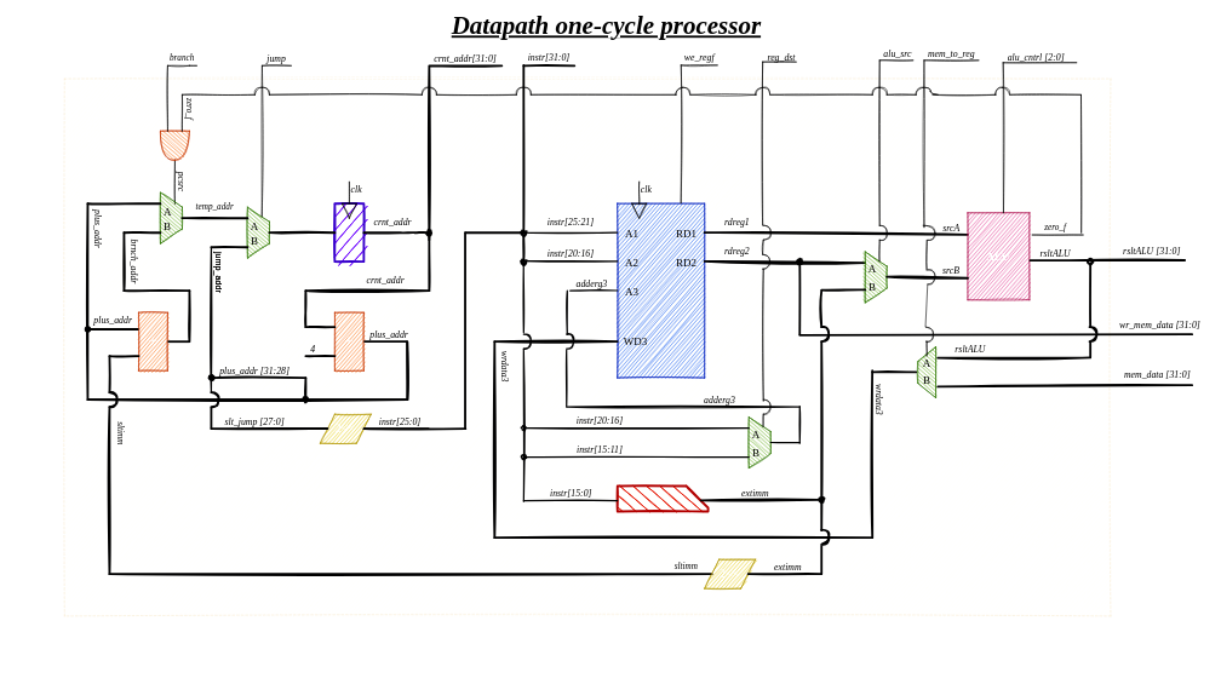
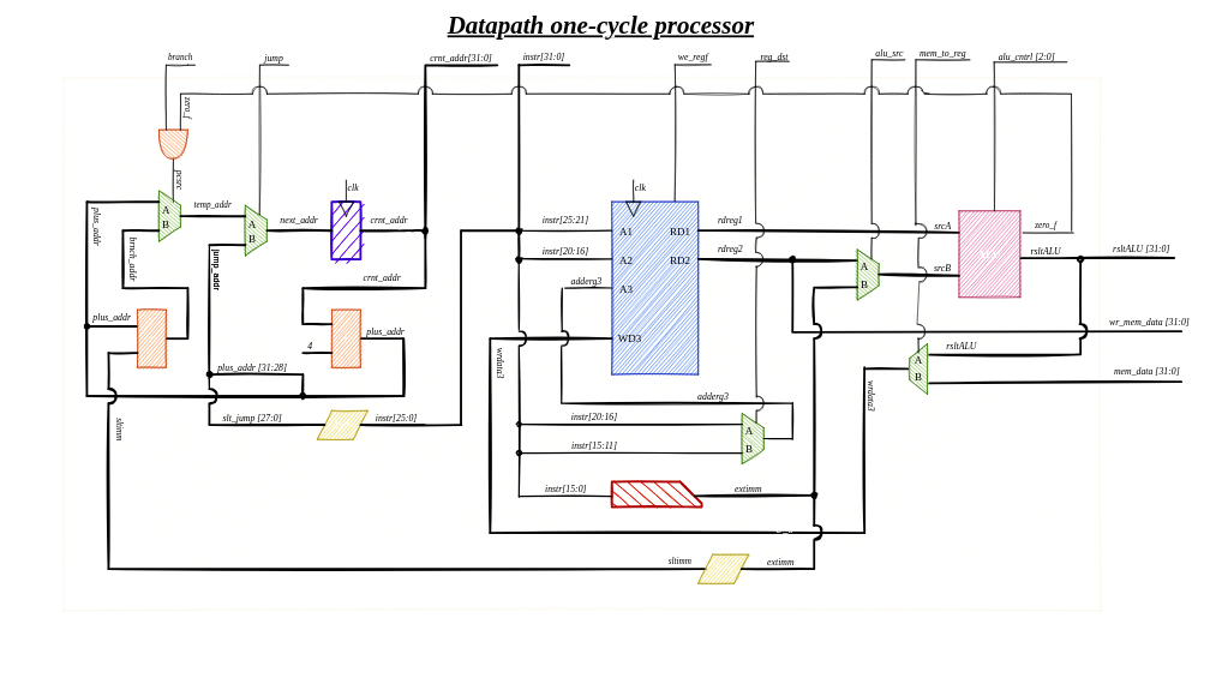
+ <mxCell id="76" value="next_addr" style="text;html=1;strokeColor=none;fillColor=none;align=center;verticalAlign=middle;whiteSpace=wrap;rounded=0;fontFamily=Comic Sans MS;fontSize=13;fontStyle=2" parent="1" vertex="1"><mxGeometry x="390" y="294.83" width="50" height="20" as="geometry" /></mxCell>
- <mxCell id="184" value="&lt;font style=&quot;font-size: 15px&quot; face=&quot;Comic Sans MS&quot; color=&quot;#ffffff&quot;&gt;&lt;b&gt;U_9&lt;/b&gt;&lt;/font&gt;" style="text;html=1;strokeColor=none;fillColor=none;align=center;verticalAlign=middle;whiteSpace=wrap;rounded=0;" parent="1" vertex="1"><mxGeometry x="979" y="810" width="40" height="20" as="geometry" /></mxCell>
+ <mxCell id="184" value="&lt;font style=&quot;font-size: 15px&quot; face=&quot;Comic Sans MS&quot; color=&quot;#ffffff&quot;&gt;&lt;b&gt;U_9&lt;/b&gt;&lt;/font&gt;" style="text;html=1;strokeColor=none;fillColor=none;align=center;verticalAlign=middle;whiteSpace=wrap;rounded=0;" parent="1" vertex="1"><mxGeometry x="1069" y="725" width="40" height="20" as="geometry" /></mxCell>
